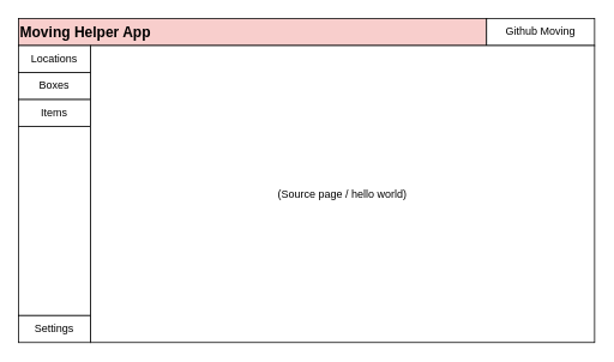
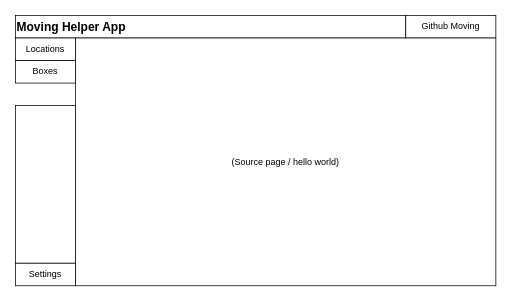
- <mxCell id="2" value="Moving Helper App" style="rounded=0;whiteSpace=wrap;html=1;align=left;fontStyle=1;fontSize=16;fillColor=#f8cecc;" vertex="1" parent="1"><mxGeometry x="20" y="20" width="520" height="30" as="geometry" /></mxCell>
+ <mxCell id="2" value="Moving Helper App" style="rounded=0;whiteSpace=wrap;html=1;align=left;fontStyle=1;fontSize=16;" vertex="1" parent="1"><mxGeometry x="20" y="20" width="520" height="30" as="geometry" /></mxCell>
- <mxCell id="8" value="Items" style="rounded=0;whiteSpace=wrap;html=1;" vertex="1" parent="1"><mxGeometry x="20" y="110" width="80" height="30" as="geometry" /></mxCell>
